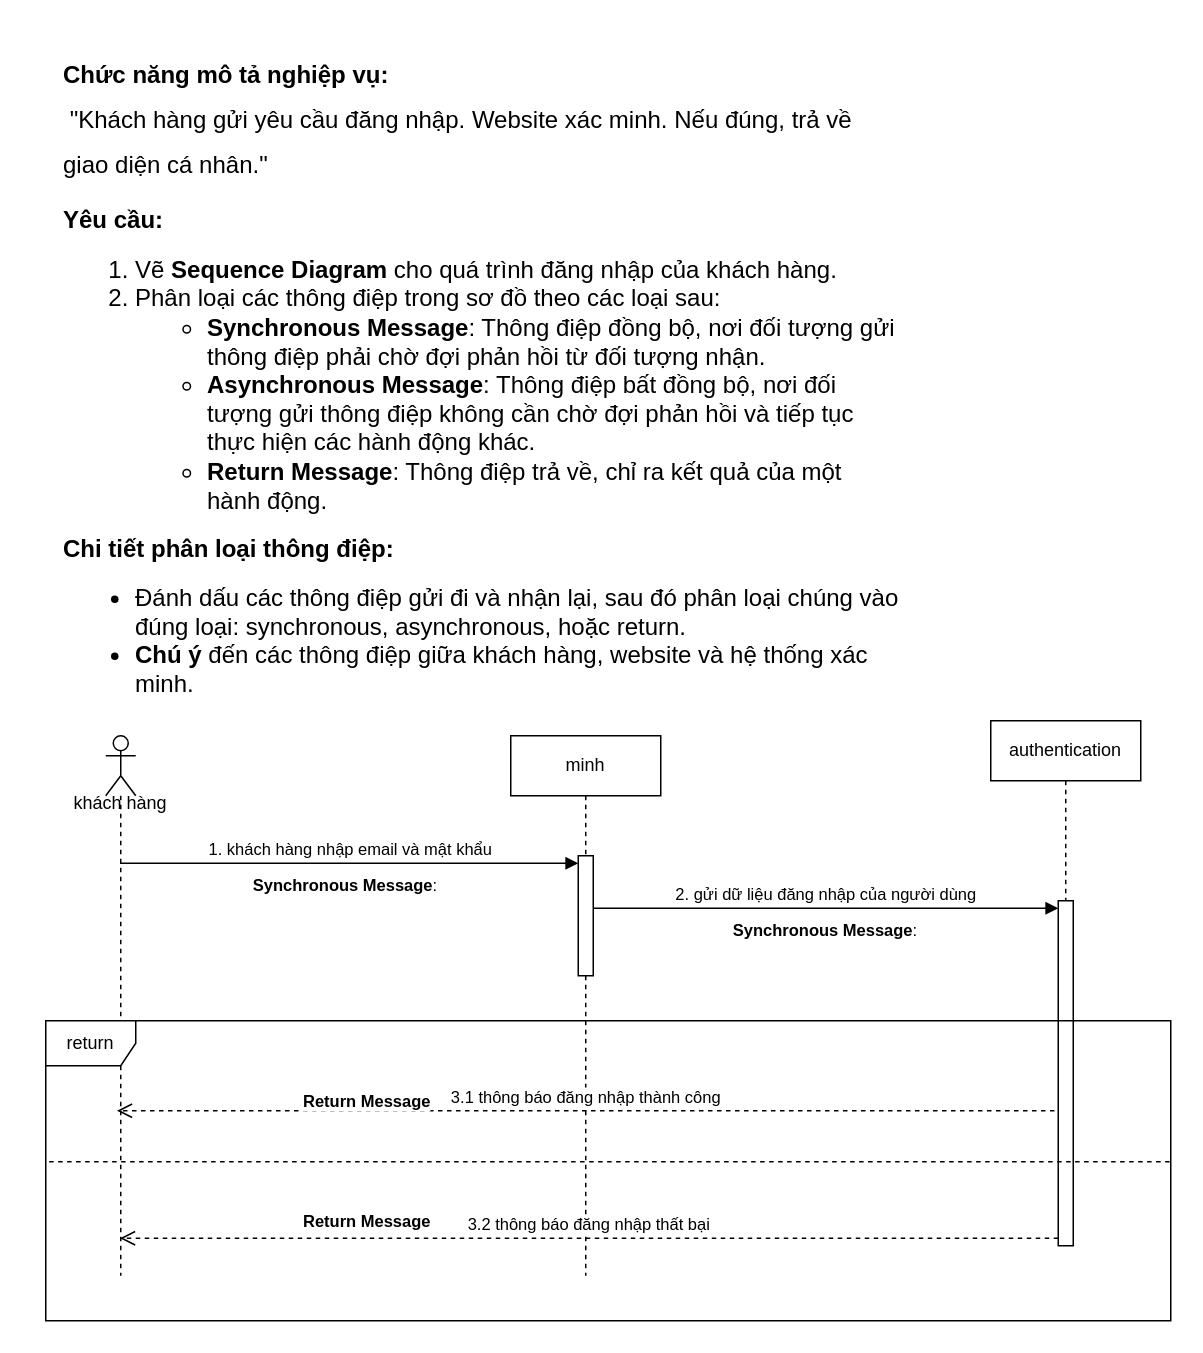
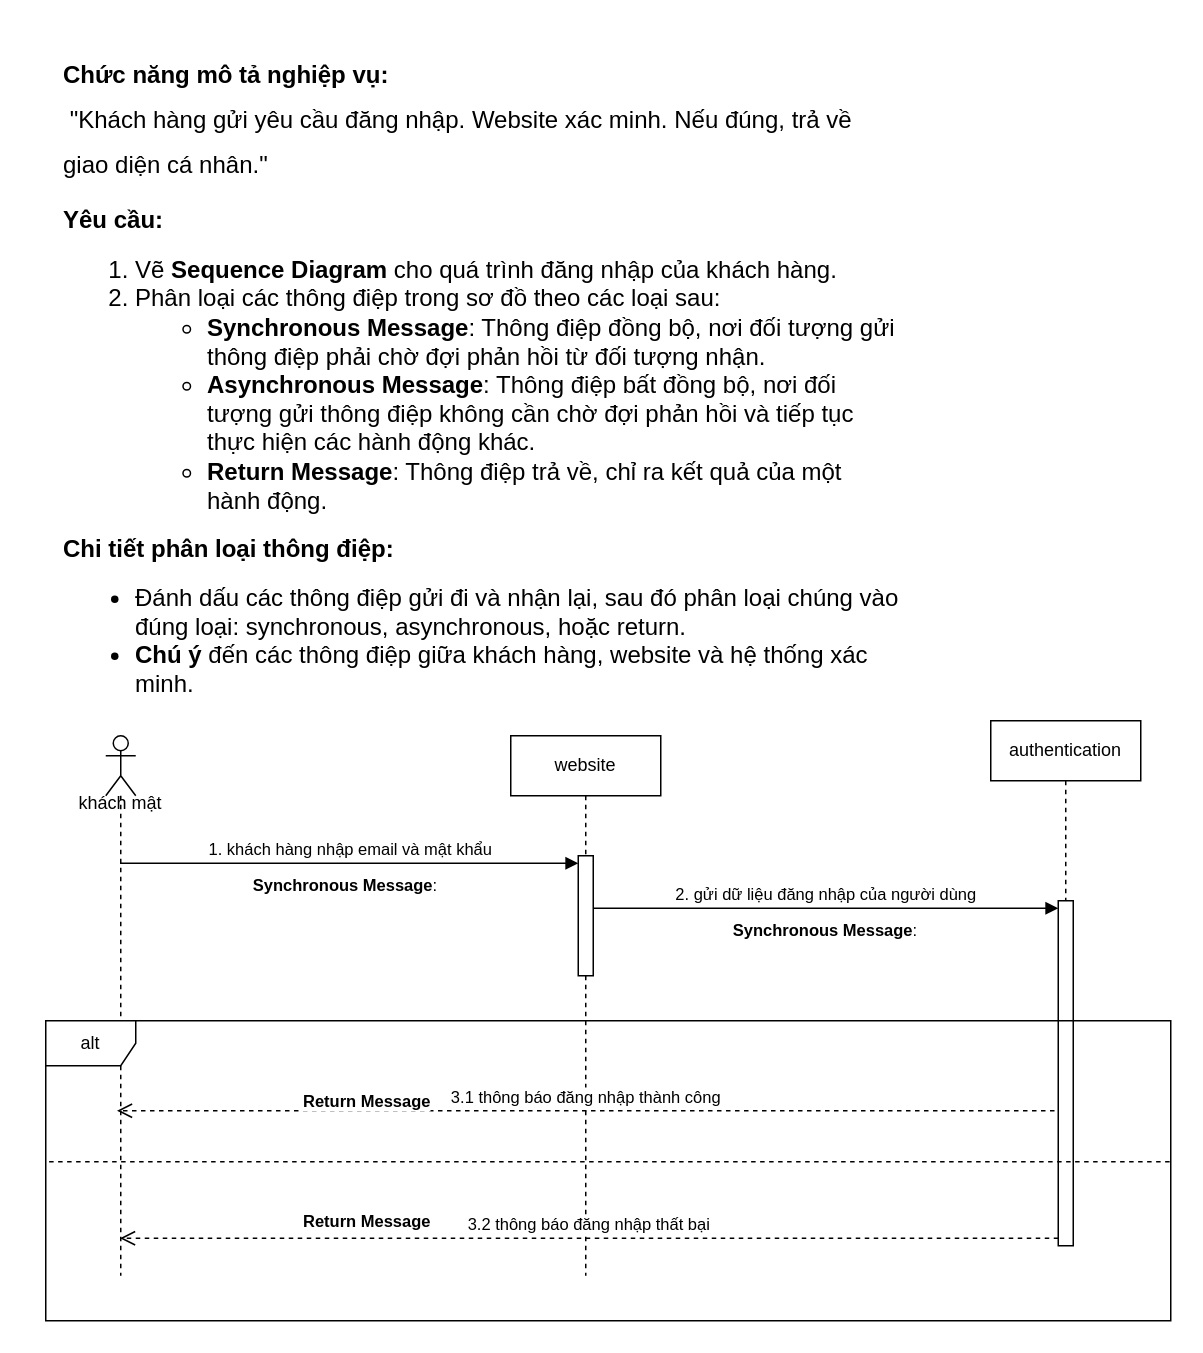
- <mxCell id="3" value="minh" style="shape=umlLifeline;perimeter=lifelinePerimeter;whiteSpace=wrap;html=1;container=1;dropTarget=0;collapsible=0;recursiveResize=0;outlineConnect=0;portConstraint=eastwest;newEdgeStyle={&quot;curved&quot;:0,&quot;rounded&quot;:0};" parent="1" vertex="1"><mxGeometry x="340" y="490" width="100" height="360" as="geometry" /></mxCell>
+ <mxCell id="3" value="website" style="shape=umlLifeline;perimeter=lifelinePerimeter;whiteSpace=wrap;html=1;container=1;dropTarget=0;collapsible=0;recursiveResize=0;outlineConnect=0;portConstraint=eastwest;newEdgeStyle={&quot;curved&quot;:0,&quot;rounded&quot;:0};" parent="1" vertex="1"><mxGeometry x="340" y="490" width="100" height="360" as="geometry" /></mxCell>
- <mxCell id="8" value="khách hàng" style="text;html=1;whiteSpace=wrap;strokeColor=none;fillColor=none;align=center;verticalAlign=middle;rounded=0;" parent="1" vertex="1"><mxGeometry x="20" y="520" width="120" height="30" as="geometry" /></mxCell>
+ <mxCell id="8" value="khách mật" style="text;html=1;whiteSpace=wrap;strokeColor=none;fillColor=none;align=center;verticalAlign=middle;rounded=0;" parent="1" vertex="1"><mxGeometry x="20" y="520" width="120" height="30" as="geometry" /></mxCell>
- <mxCell id="11" value="return" style="shape=umlFrame;whiteSpace=wrap;html=1;pointerEvents=0;" parent="1" vertex="1"><mxGeometry x="30" y="680" width="750" height="200" as="geometry" /></mxCell>
+ <mxCell id="11" value="alt" style="shape=umlFrame;whiteSpace=wrap;html=1;pointerEvents=0;" parent="1" vertex="1"><mxGeometry x="30" y="680" width="750" height="200" as="geometry" /></mxCell>
